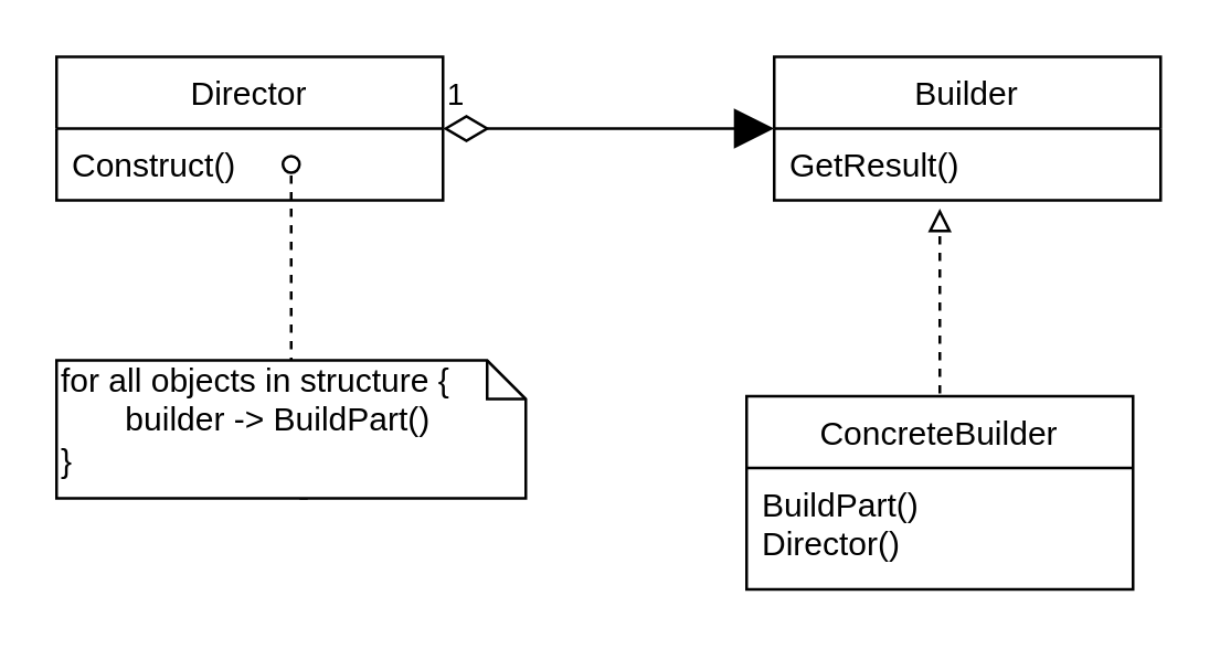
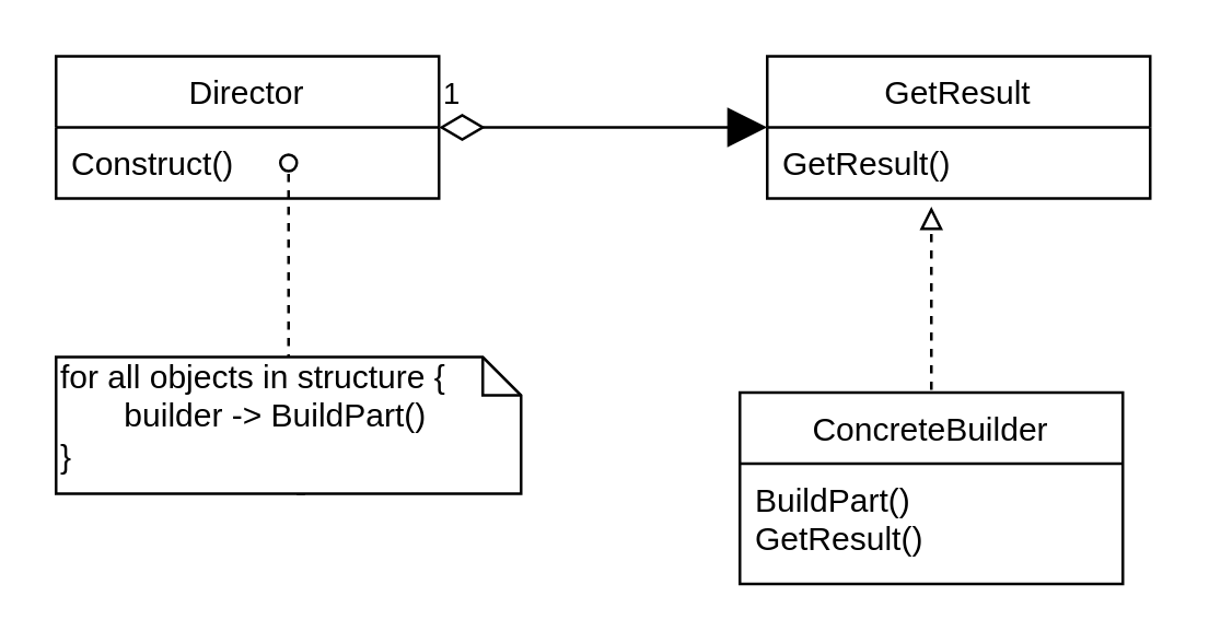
- <mxCell id="4" value="Builder" style="swimlane;fontStyle=0;childLayout=stackLayout;horizontal=1;startSize=26;fillColor=none;horizontalStack=0;resizeParent=1;resizeParentMax=0;resizeLast=0;collapsible=1;marginBottom=0;" vertex="1" parent="1"><mxGeometry x="280" y="20" width="140" height="52" as="geometry" /></mxCell>
+ <mxCell id="4" value="GetResult" style="swimlane;fontStyle=0;childLayout=stackLayout;horizontal=1;startSize=26;fillColor=none;horizontalStack=0;resizeParent=1;resizeParentMax=0;resizeLast=0;collapsible=1;marginBottom=0;" vertex="1" parent="1"><mxGeometry x="280" y="20" width="140" height="52" as="geometry" /></mxCell>
- <mxCell id="11" value="BuildPart()&#10;Director()&#10;" style="text;strokeColor=none;fillColor=none;align=left;verticalAlign=top;spacingLeft=4;spacingRight=4;overflow=hidden;rotatable=0;points=[[0,0.5],[1,0.5]];portConstraint=eastwest;" vertex="1" parent="10"><mxGeometry y="26" width="140" height="44" as="geometry" /></mxCell>
+ <mxCell id="11" value="BuildPart()&#10;GetResult()&#10;" style="text;strokeColor=none;fillColor=none;align=left;verticalAlign=top;spacingLeft=4;spacingRight=4;overflow=hidden;rotatable=0;points=[[0,0.5],[1,0.5]];portConstraint=eastwest;" vertex="1" parent="10"><mxGeometry y="26" width="140" height="44" as="geometry" /></mxCell>
